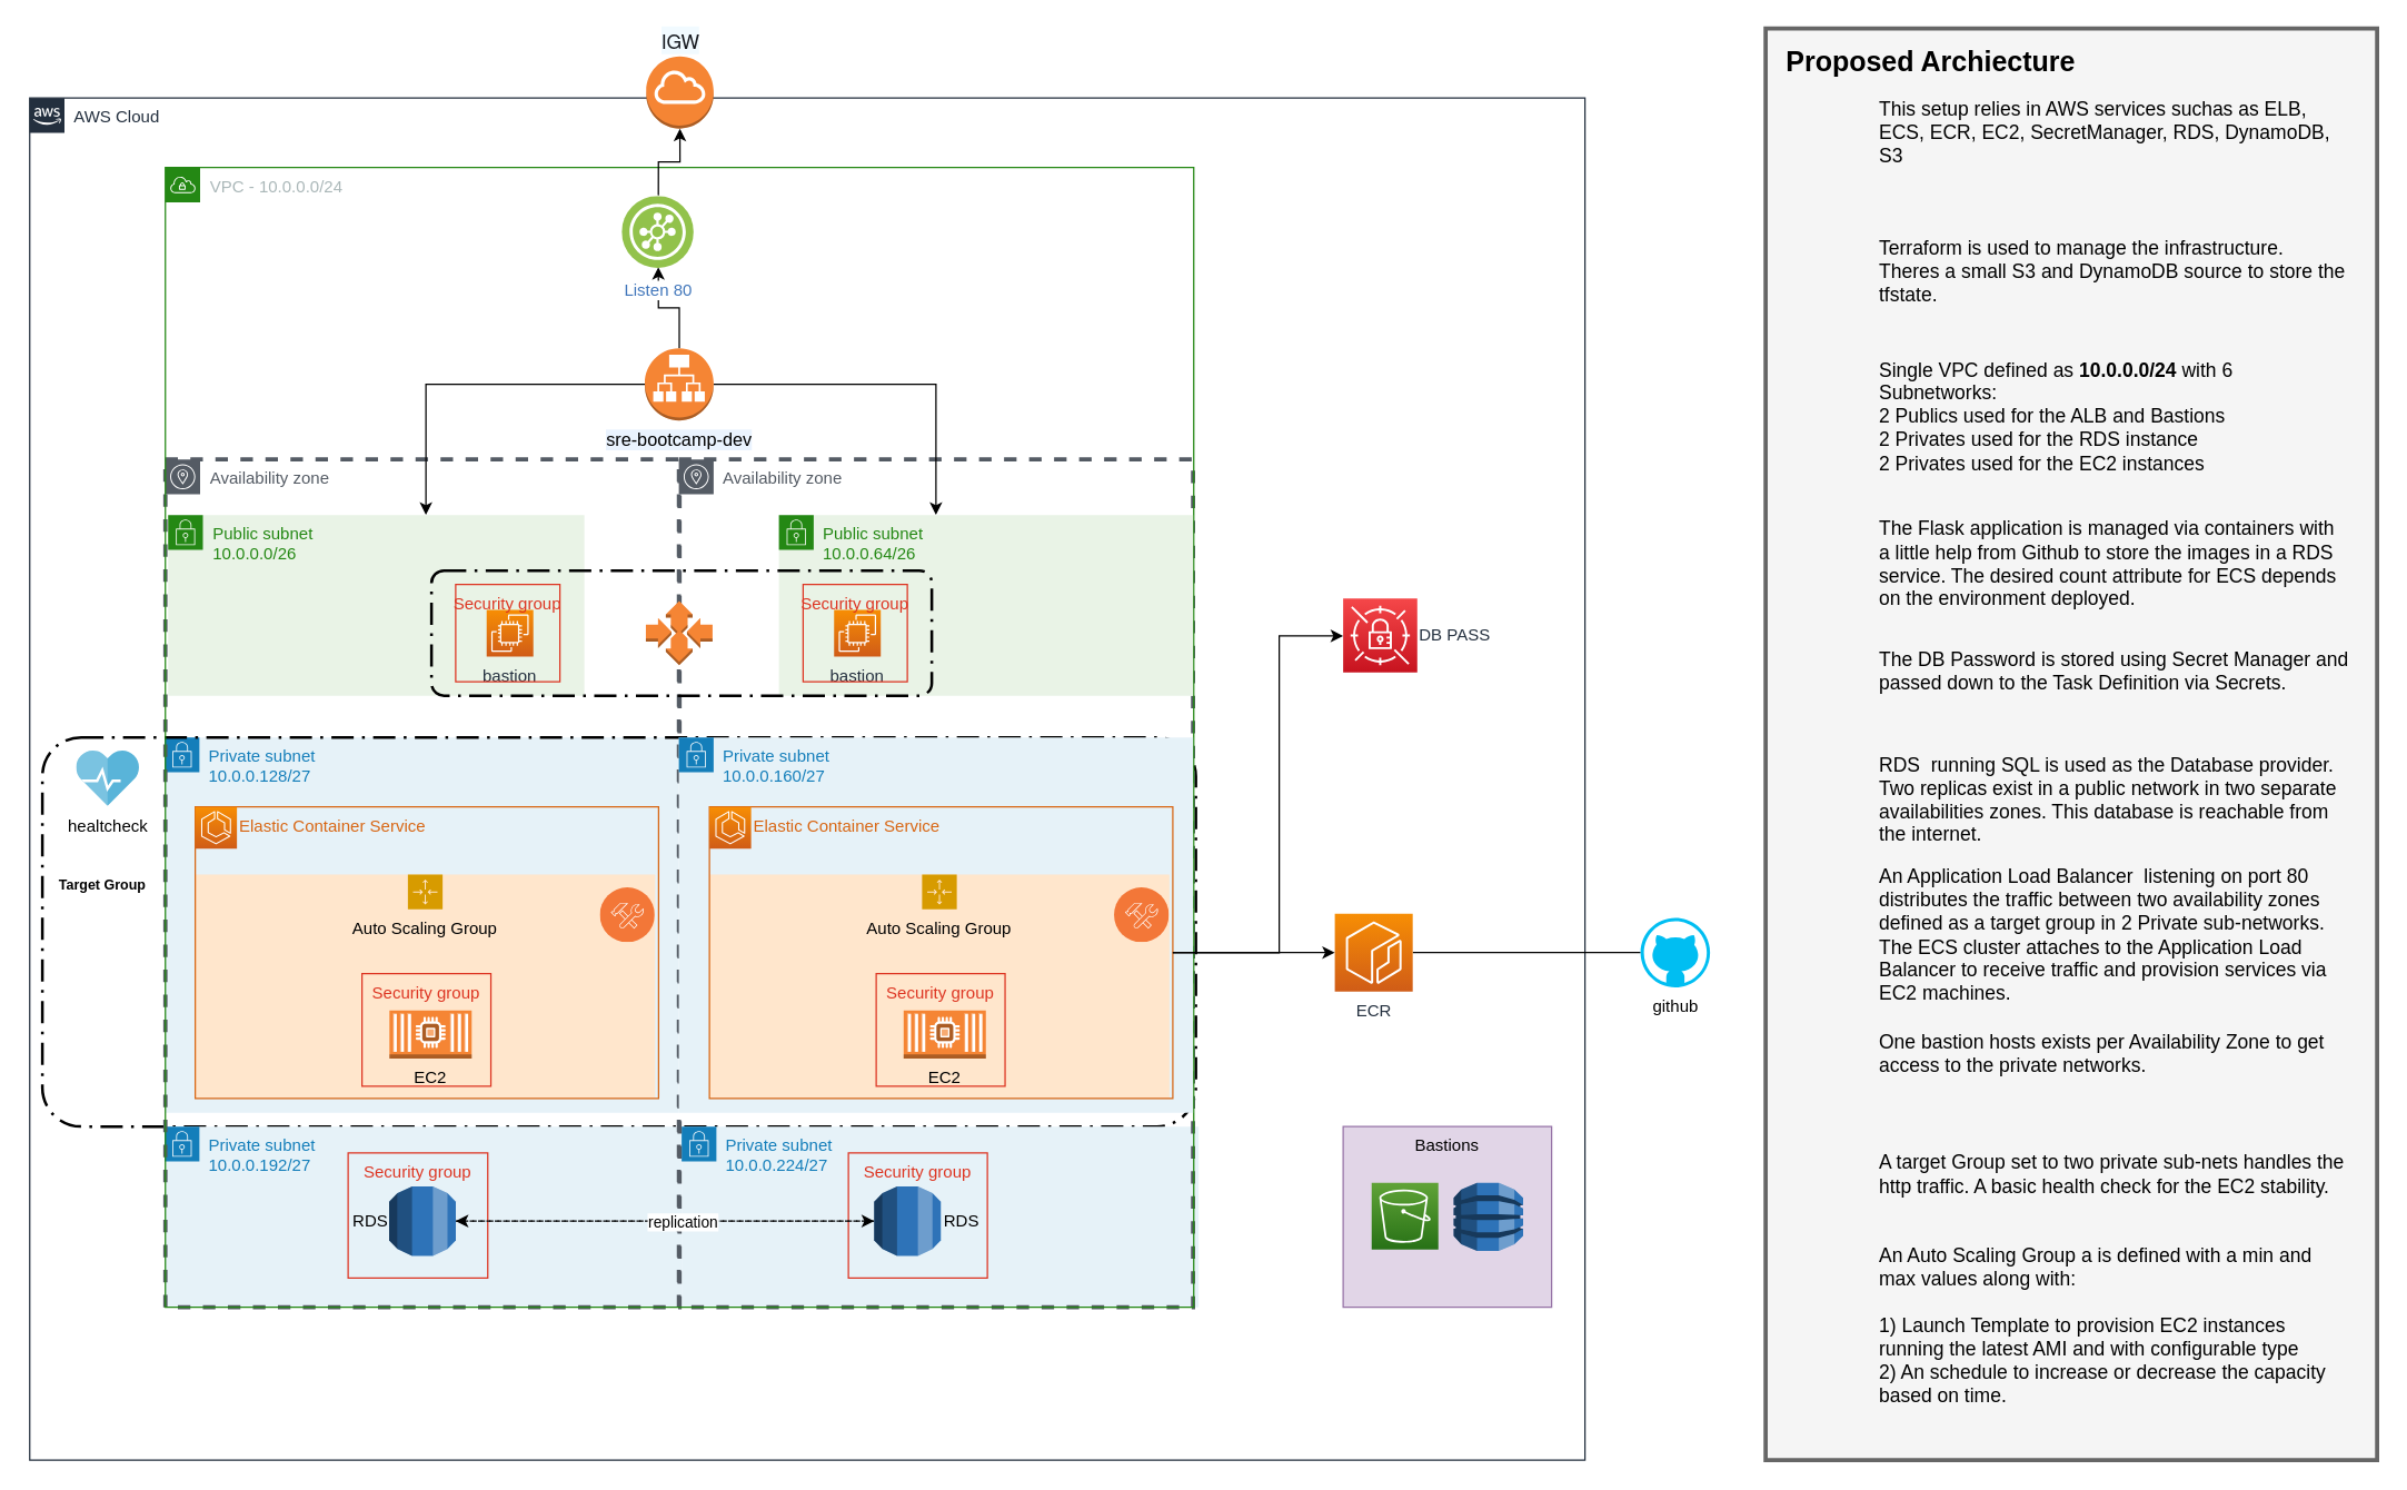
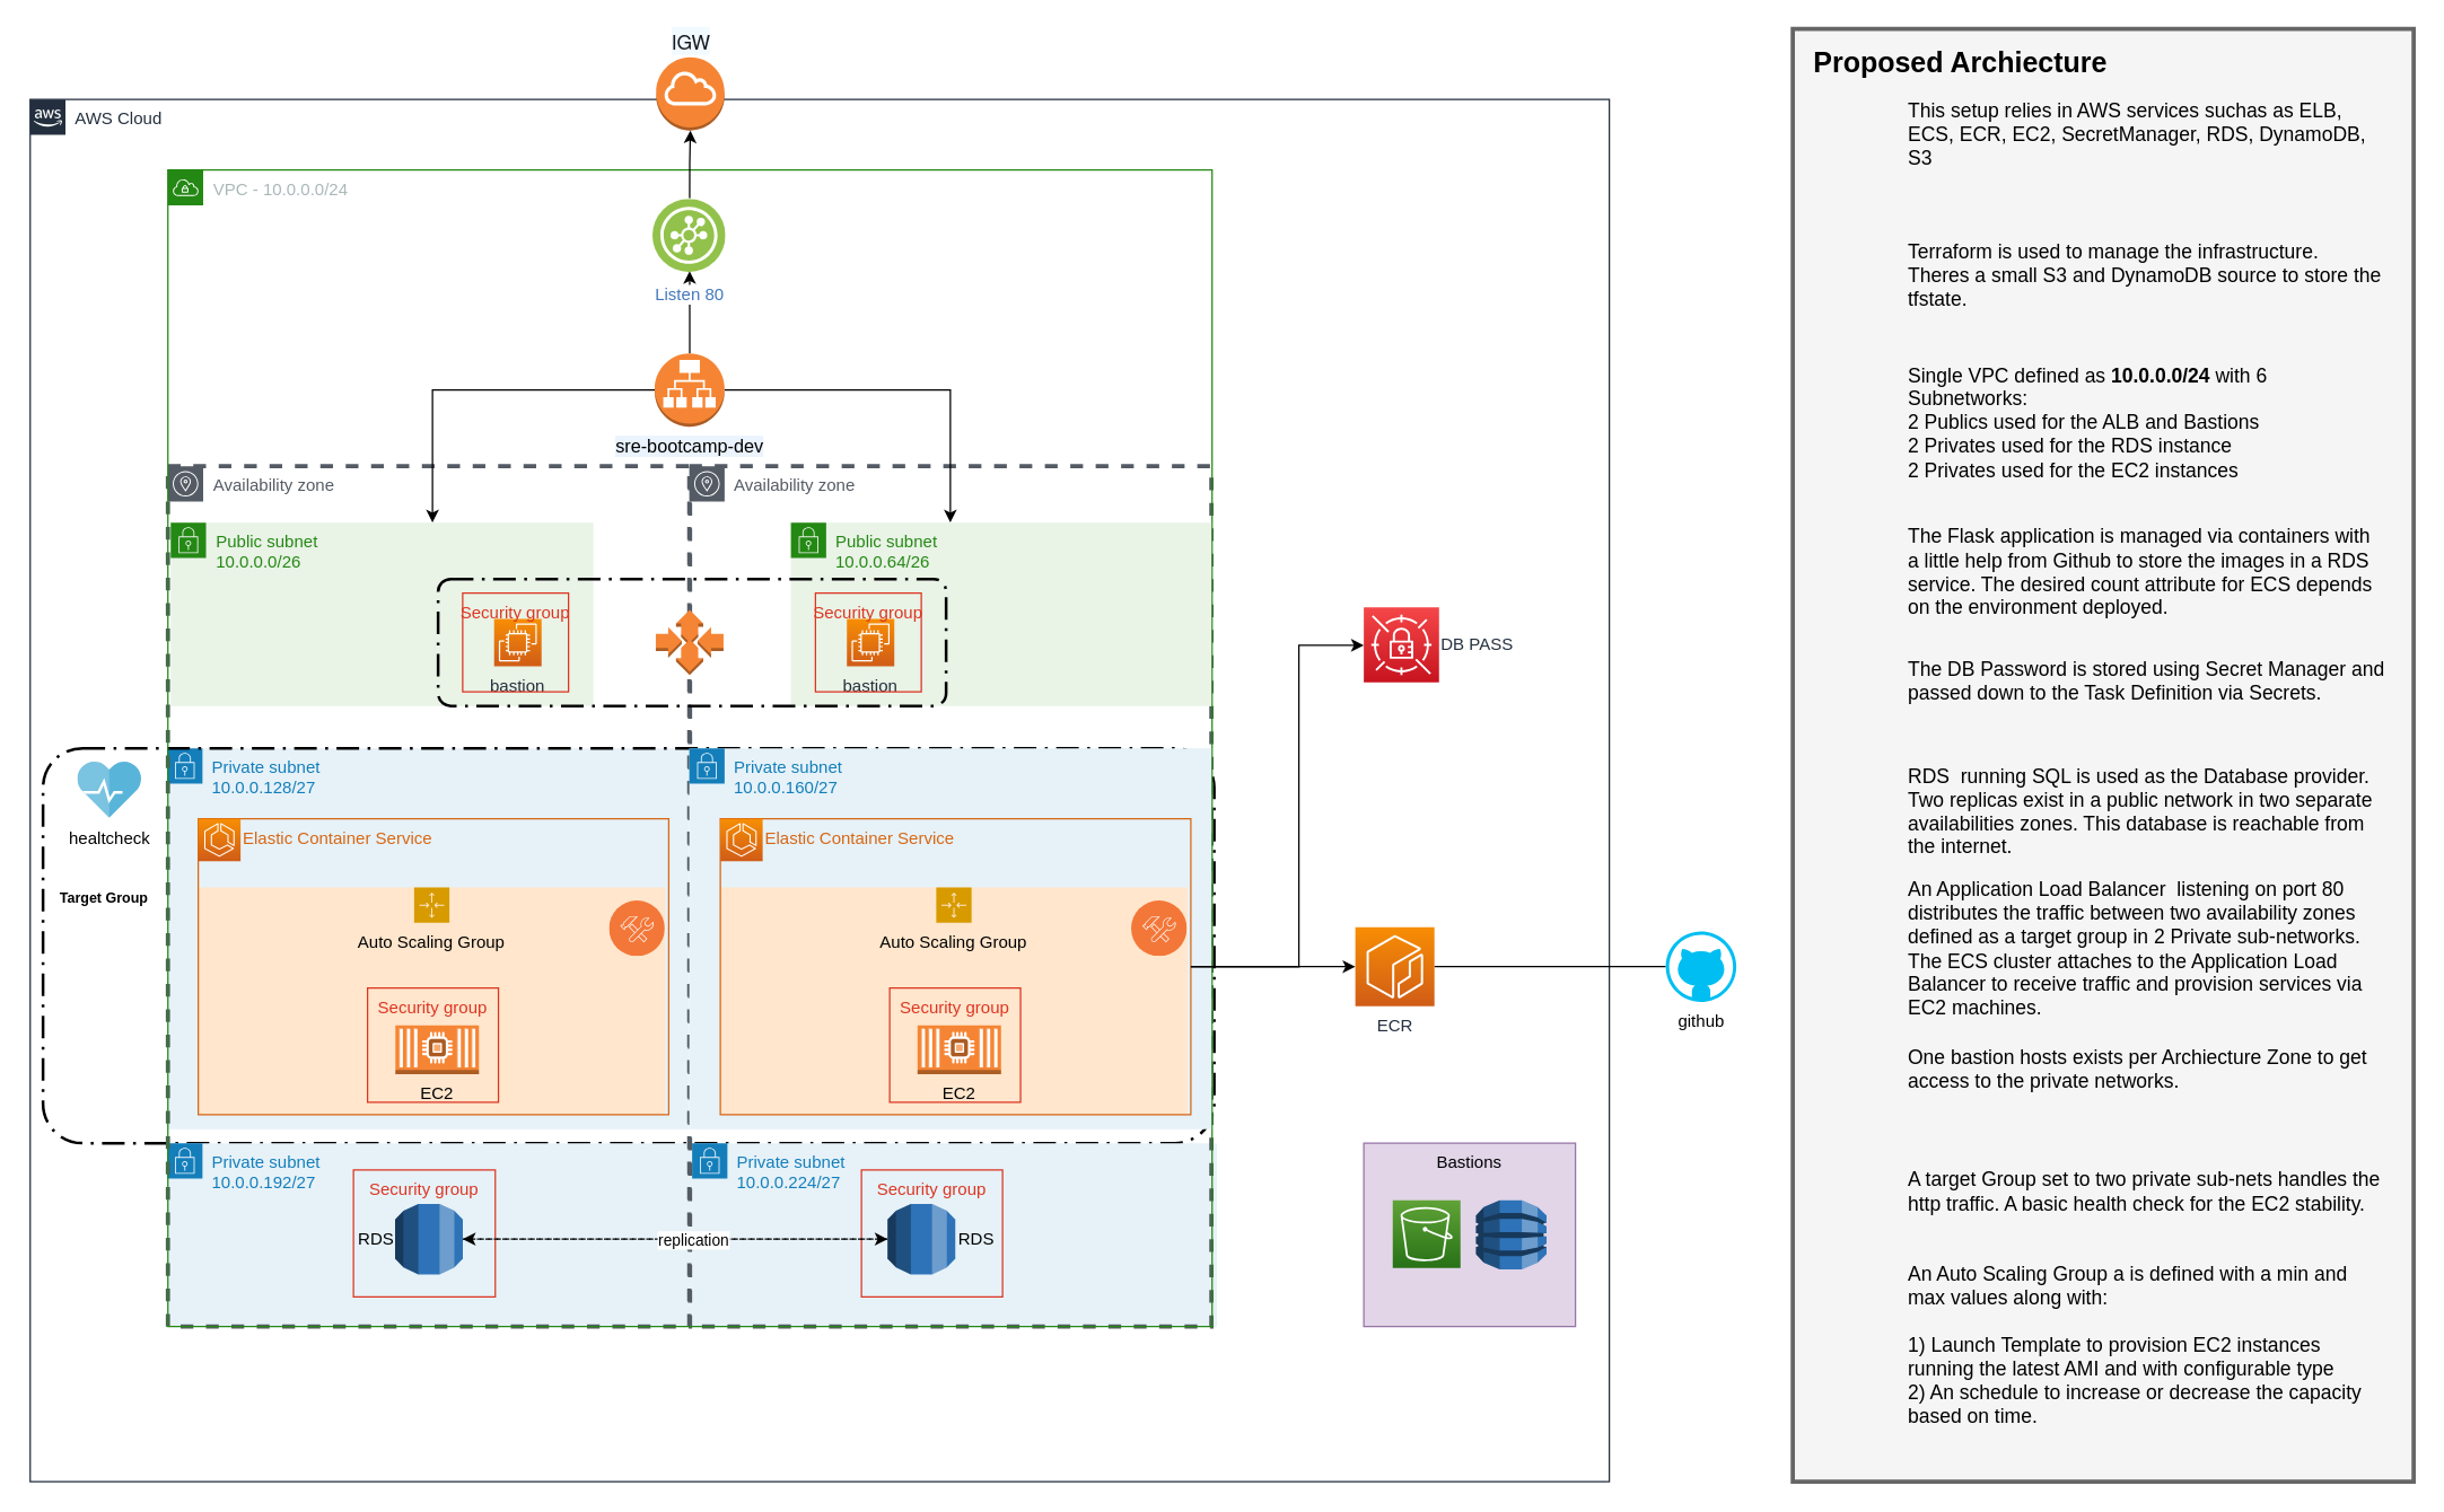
- <mxCell id="35" value="Listen 80" style="aspect=fixed;perimeter=ellipsePerimeter;html=1;align=center;shadow=0;dashed=0;fontColor=#4277BB;labelBackgroundColor=#ffffff;fontSize=12;spacingTop=3;image;image=img/lib/ibm/vpc/LoadBalancerListener.svg;direction=north;" parent="1" vertex="1"><mxGeometry x="447.37" y="140" width="51.75" height="51.75" as="geometry" /></mxCell>
+ <mxCell id="35" value="Listen 80" style="aspect=fixed;perimeter=ellipsePerimeter;html=1;align=center;shadow=0;dashed=0;fontColor=#4277BB;labelBackgroundColor=#ffffff;fontSize=12;spacingTop=3;image;image=img/lib/ibm/vpc/LoadBalancerListener.svg;direction=north;" parent="1" vertex="1"><mxGeometry x="462.37" y="140" width="51.75" height="51.75" as="geometry" /></mxCell>
- <mxCell id="64" value="One bastion hosts exists per Availability Zone to get access to the private networks." style="text;html=1;strokeColor=none;fillColor=none;align=left;verticalAlign=middle;whiteSpace=wrap;rounded=0;fontSize=14;" parent="1" vertex="1"><mxGeometry x="1350" y="742" width="340" height="30" as="geometry" /></mxCell>
+ <mxCell id="64" value="One bastion hosts exists per Archiecture Zone to get access to the private networks." style="text;html=1;strokeColor=none;fillColor=none;align=left;verticalAlign=middle;whiteSpace=wrap;rounded=0;fontSize=14;" parent="1" vertex="1"><mxGeometry x="1350" y="742" width="340" height="30" as="geometry" /></mxCell>
